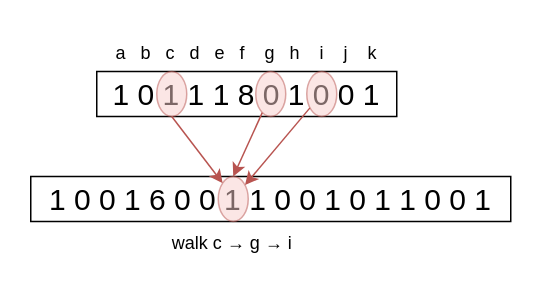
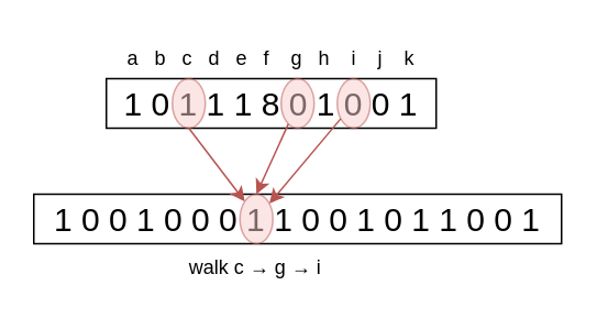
- <mxCell id="3" value="&lt;span style=&quot;font-size: 20px;&quot;&gt;1 0 0 1 6 0 0 1 1 0 0 1 0 1 1 0 0 1&lt;/span&gt;" style="whiteSpace=wrap;html=1;" parent="1" vertex="1"><mxGeometry x="20" y="117" width="320" height="30" as="geometry" /></mxCell>
+ <mxCell id="3" value="&lt;span style=&quot;font-size: 20px;&quot;&gt;1 0 0 1 0 0 0 1 1 0 0 1 0 1 1 0 0 1&lt;/span&gt;" style="whiteSpace=wrap;html=1;" parent="1" vertex="1"><mxGeometry x="20" y="117" width="320" height="30" as="geometry" /></mxCell>
